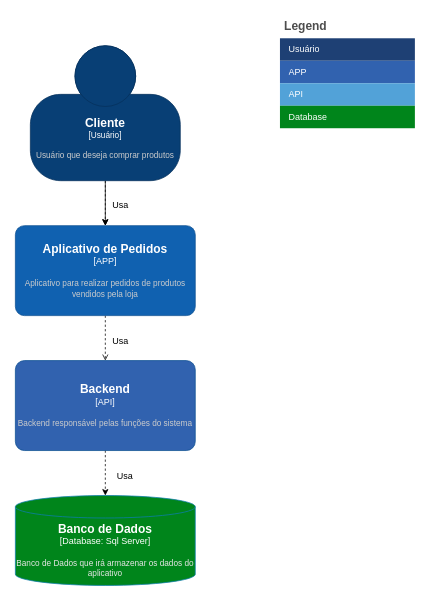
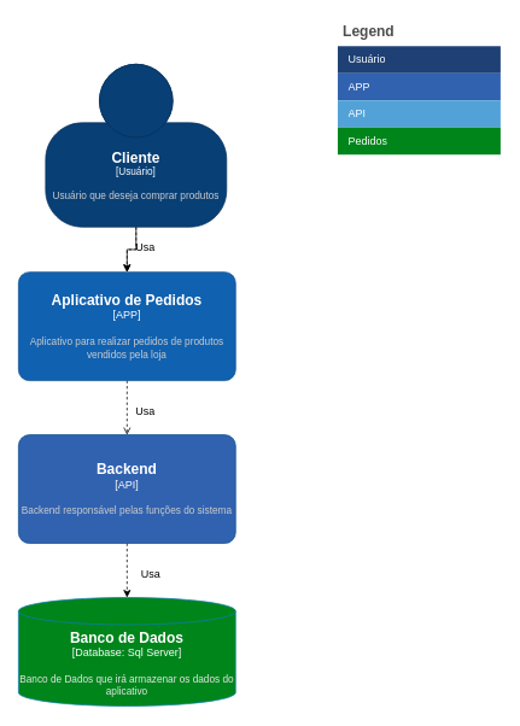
- <mxCell id="4" value="&lt;font style=&quot;font-size: 16px&quot;&gt;&lt;b&gt;Cliente&lt;/b&gt;&lt;/font&gt;&lt;div&gt;[Usuário]&lt;/div&gt;&lt;br&gt;&lt;div&gt;&lt;font style=&quot;font-size: 11px&quot;&gt;&lt;font color=&quot;#cccccc&quot;&gt;Usuário que deseja comprar produtos&lt;/font&gt;&lt;/div&gt;" style="html=1;fontSize=11;dashed=0;whiteSpace=wrap;fillColor=#083F75;strokeColor=#06315C;fontColor=#ffffff;shape=mxgraph.c4.person2;align=center;metaEdit=1;points=[[0.5,0,0],[1,0.5,0],[1,0.75,0],[0.75,1,0],[0.5,1,0],[0.25,1,0],[0,0.75,0],[0,0.5,0]];resizable=0;" vertex="1" parent="1"><mxGeometry x="40" y="60" width="200" height="180" as="geometry" /></mxCell>
+ <mxCell id="4" value="&lt;font style=&quot;font-size: 16px&quot;&gt;&lt;b&gt;Cliente&lt;/b&gt;&lt;/font&gt;&lt;div&gt;[Usuário]&lt;/div&gt;&lt;br&gt;&lt;div&gt;&lt;font style=&quot;font-size: 11px&quot;&gt;&lt;font color=&quot;#cccccc&quot;&gt;Usuário que deseja comprar produtos&lt;/font&gt;&lt;/div&gt;" style="html=1;fontSize=11;dashed=0;whiteSpace=wrap;fillColor=#083F75;strokeColor=#06315C;fontColor=#ffffff;shape=mxgraph.c4.person2;align=center;metaEdit=1;points=[[0.5,0,0],[1,0.5,0],[1,0.75,0],[0.75,1,0],[0.5,1,0],[0.25,1,0],[0,0.75,0],[0,0.5,0]];resizable=0;" vertex="1" parent="1"><mxGeometry x="50" y="70" width="200" height="180" as="geometry" /></mxCell>
- <mxCell id="13" value="Database" style="shape=partialRectangle;html=1;whiteSpace=wrap;connectable=0;strokeColor=inherit;overflow=hidden;fillColor=light-dark(#00851b, #008700);top=0;left=0;bottom=0;right=0;pointerEvents=1;fontSize=12;align=left;fontColor=#FFFFFF;gradientColor=none;spacingLeft=10;spacingRight=4;" vertex="1" parent="12"><mxGeometry width="180" height="30" as="geometry"><mxRectangle width="180" height="30" as="alternateBounds" /></mxGeometry></mxCell>
+ <mxCell id="13" value="Pedidos" style="shape=partialRectangle;html=1;whiteSpace=wrap;connectable=0;strokeColor=inherit;overflow=hidden;fillColor=light-dark(#00851b, #008700);top=0;left=0;bottom=0;right=0;pointerEvents=1;fontSize=12;align=left;fontColor=#FFFFFF;gradientColor=none;spacingLeft=10;spacingRight=4;" vertex="1" parent="12"><mxGeometry width="180" height="30" as="geometry"><mxRectangle width="180" height="30" as="alternateBounds" /></mxGeometry></mxCell>
